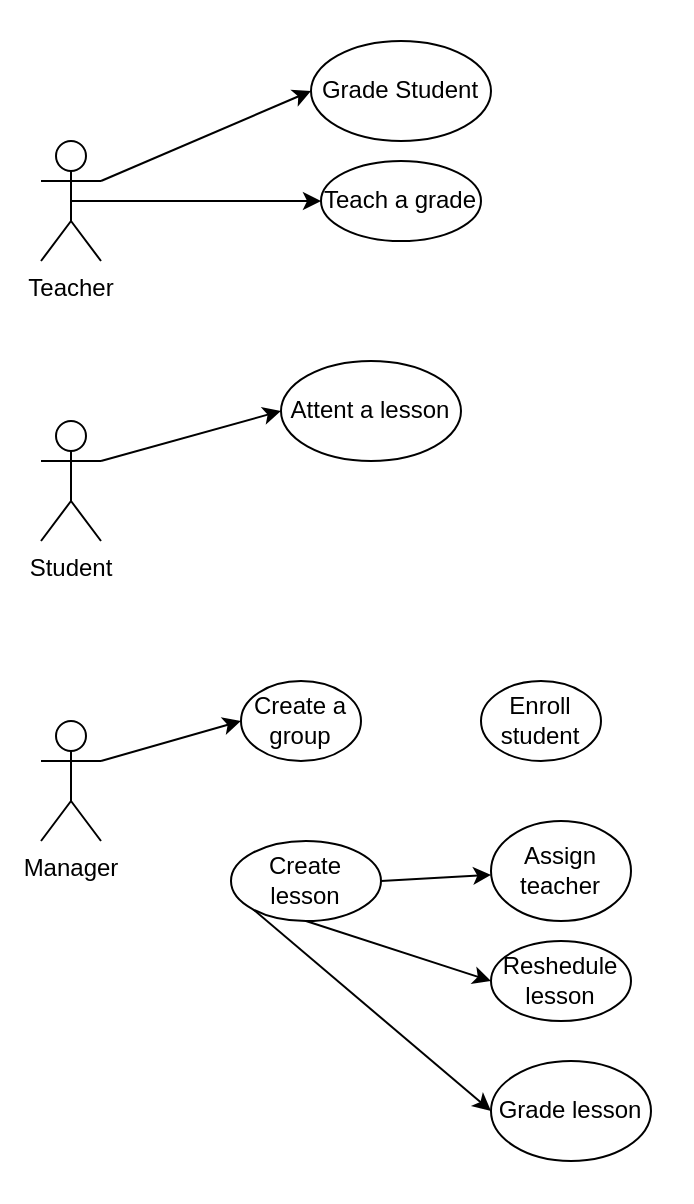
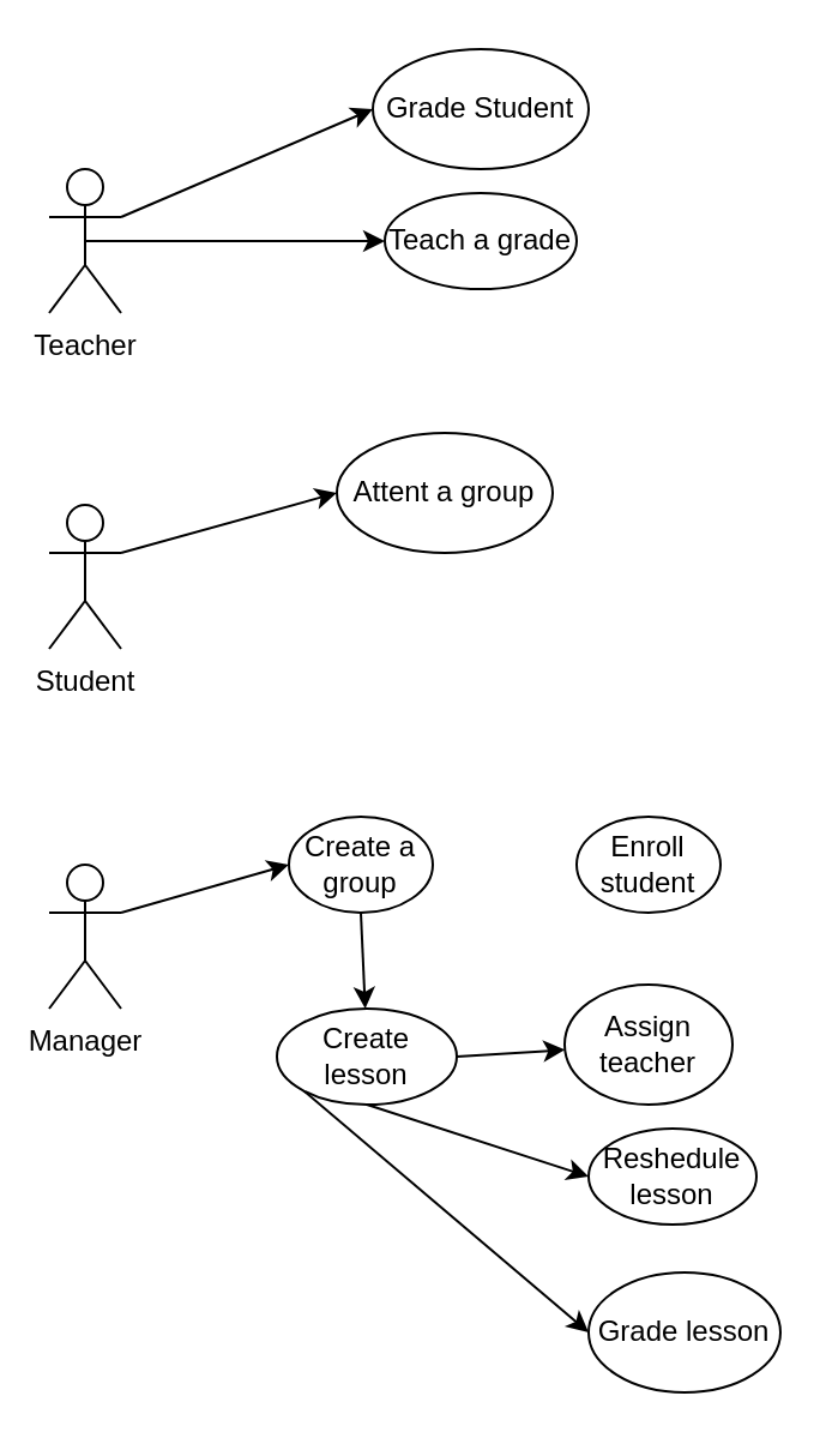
- <mxCell id="9" value="Attent a lesson" style="ellipse;whiteSpace=wrap;html=1;" vertex="1" parent="1"><mxGeometry x="140" y="180" width="90" height="50" as="geometry" /></mxCell>
+ <mxCell id="9" value="Attent a group" style="ellipse;whiteSpace=wrap;html=1;" vertex="1" parent="1"><mxGeometry x="140" y="180" width="90" height="50" as="geometry" /></mxCell>
+ <mxCell id="12" style="edgeStyle=none;html=1;exitX=0.5;exitY=1;exitDx=0;exitDy=0;" edge="1" parent="1" source="13" target="18"><mxGeometry relative="1" as="geometry" /></mxCell>
- <mxCell id="19" value="Assign teacher" style="ellipse;whiteSpace=wrap;html=1;" vertex="1" parent="1"><mxGeometry x="245" y="410" width="70" height="50" as="geometry" /></mxCell>
+ <mxCell id="19" value="Assign teacher" style="ellipse;whiteSpace=wrap;html=1;" vertex="1" parent="1"><mxGeometry x="235" y="410" width="70" height="50" as="geometry" /></mxCell>
